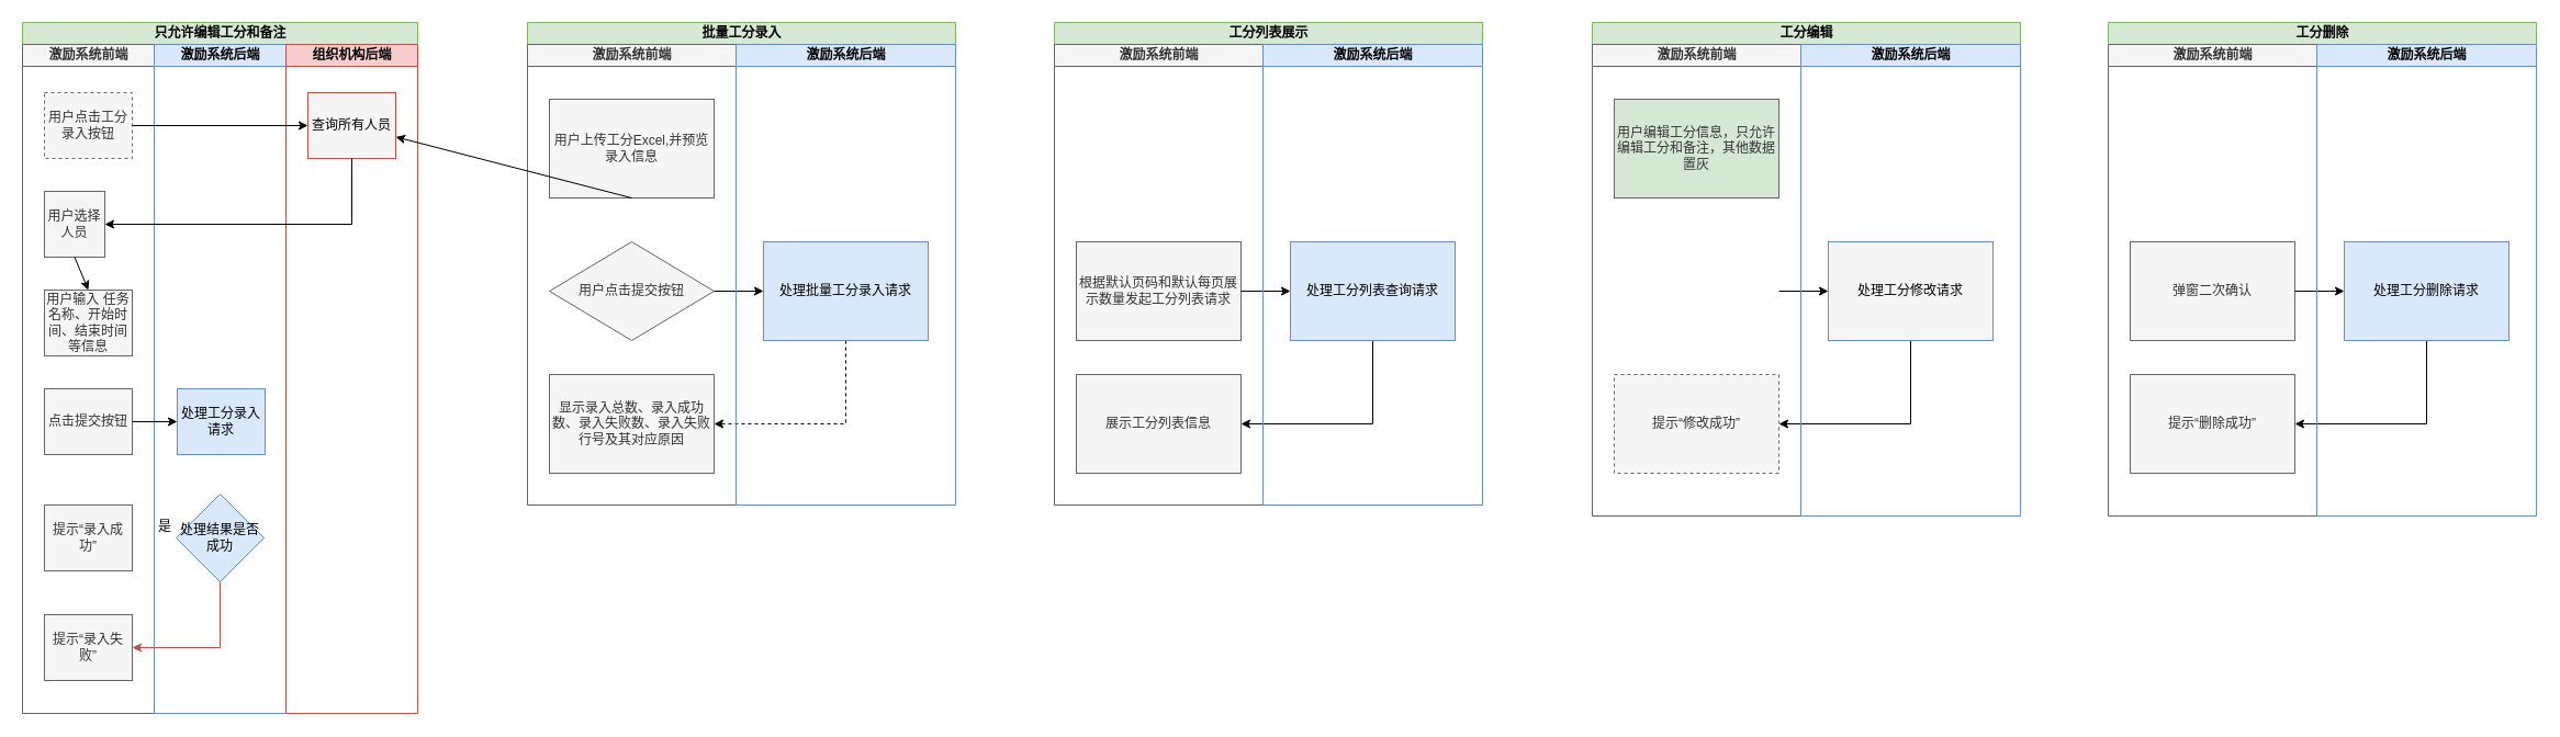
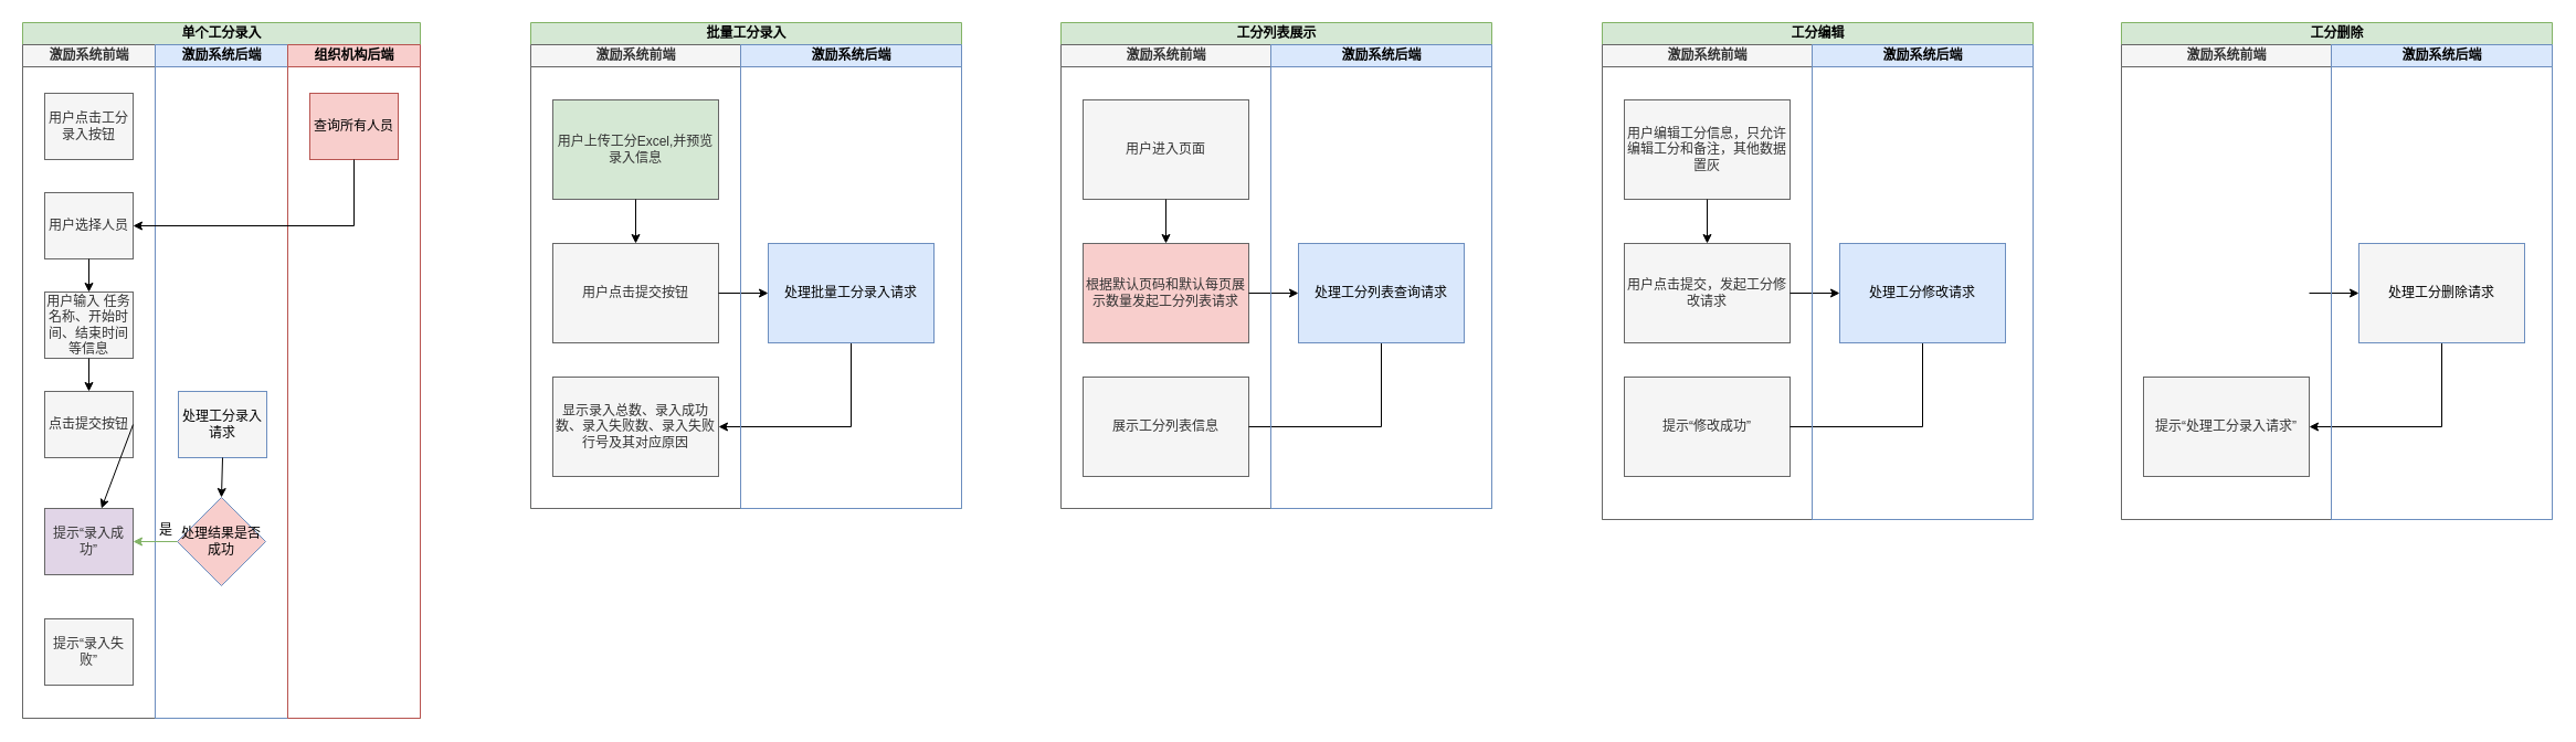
- <mxCell id="2" value="只允许编辑工分和备注" style="swimlane;html=1;childLayout=stackLayout;resizeParent=1;resizeParentMax=0;startSize=20;fillColor=#d5e8d4;strokeColor=#82b366;" vertex="1" parent="1"><mxGeometry x="20" y="20" width="360" height="630" as="geometry" /></mxCell>
+ <mxCell id="2" value="单个工分录入" style="swimlane;html=1;childLayout=stackLayout;resizeParent=1;resizeParentMax=0;startSize=20;fillColor=#d5e8d4;strokeColor=#82b366;" vertex="1" parent="1"><mxGeometry x="20" y="20" width="360" height="630" as="geometry" /></mxCell>
- <mxCell id="4" value="用户点击工分录入按钮" style="rounded=0;whiteSpace=wrap;html=1;fontFamily=Helvetica;fontSize=12;fontColor=#333333;align=center;fillColor=#f5f5f5;strokeColor=#666666;dashed=1;" vertex="1" parent="3"><mxGeometry x="20" y="44" width="80" height="60" as="geometry" /></mxCell>
+ <mxCell id="4" value="用户点击工分录入按钮" style="rounded=0;whiteSpace=wrap;html=1;fontFamily=Helvetica;fontSize=12;fontColor=#333333;align=center;fillColor=#f5f5f5;strokeColor=#666666;" vertex="1" parent="3"><mxGeometry x="20" y="44" width="80" height="60" as="geometry" /></mxCell>
- <mxCell id="19" value="" style="endArrow=classic;html=1;entryX=0;entryY=0.5;entryDx=0;entryDy=0;" edge="1" parent="2" source="4" target="18"><mxGeometry width="50" height="50" relative="1" as="geometry"><mxPoint x="326" y="24" as="sourcePoint" /><mxPoint x="376" y="-26" as="targetPoint" /></mxGeometry></mxCell>
- <mxCell id="18" value="查询所有人员" style="rounded=0;whiteSpace=wrap;html=1;fontFamily=Helvetica;fontSize=12;align=center;fillColor=#f5f5f5;strokeColor=#b85450;" vertex="1" parent="17"><mxGeometry x="20" y="44" width="80" height="60" as="geometry" /></mxCell>
+ <mxCell id="18" value="查询所有人员" style="rounded=0;whiteSpace=wrap;html=1;fontFamily=Helvetica;fontSize=12;align=center;fillColor=#f8cecc;strokeColor=#b85450;" vertex="1" parent="17"><mxGeometry x="20" y="44" width="80" height="60" as="geometry" /></mxCell>
- <mxCell id="28" value="用户上传工分Excel,并预览录入信息" style="rounded=0;whiteSpace=wrap;html=1;fontFamily=Helvetica;fontSize=12;fontColor=#333333;align=center;fillColor=#f5f5f5;strokeColor=#666666;" vertex="1" parent="25"><mxGeometry x="20" y="50" width="150" height="90" as="geometry" /></mxCell>
+ <mxCell id="28" value="用户上传工分Excel,并预览录入信息" style="rounded=0;whiteSpace=wrap;html=1;fontFamily=Helvetica;fontSize=12;fontColor=#333333;align=center;fillColor=#d5e8d4;strokeColor=#666666;" vertex="1" parent="25"><mxGeometry x="20" y="50" width="150" height="90" as="geometry" /></mxCell>
+ <mxCell id="38" value="用户进入页面" style="rounded=0;whiteSpace=wrap;html=1;fontFamily=Helvetica;fontSize=12;fontColor=#333333;align=center;fillColor=#f5f5f5;strokeColor=#666666;" vertex="1" parent="35"><mxGeometry x="20" y="50" width="150" height="90" as="geometry" /></mxCell>
- <mxCell id="48" value="用户编辑工分信息，只允许编辑工分和备注，其他数据置灰" style="rounded=0;whiteSpace=wrap;html=1;fontFamily=Helvetica;fontSize=12;fontColor=#333333;align=center;fillColor=#d5e8d4;strokeColor=#666666;" vertex="1" parent="45"><mxGeometry x="20" y="50" width="150" height="90" as="geometry" /></mxCell>
+ <mxCell id="48" value="用户编辑工分信息，只允许编辑工分和备注，其他数据置灰" style="rounded=0;whiteSpace=wrap;html=1;fontFamily=Helvetica;fontSize=12;fontColor=#333333;align=center;fillColor=#f5f5f5;strokeColor=#666666;" vertex="1" parent="45"><mxGeometry x="20" y="50" width="150" height="90" as="geometry" /></mxCell>
- <mxCell id="29" value="" style="endArrow=classic;html=1;exitX=0.5;exitY=1;exitDx=0;exitDy=0;" edge="1" parent="25" source="28" target="18"><mxGeometry width="50" height="50" relative="1" as="geometry"><mxPoint x="-350" y="120" as="sourcePoint" /><mxPoint x="-300" y="70" as="targetPoint" /></mxGeometry></mxCell>
+ <mxCell id="29" value="" style="endArrow=classic;html=1;entryX=0.5;entryY=0;entryDx=0;entryDy=0;exitX=0.5;exitY=1;exitDx=0;exitDy=0;" edge="1" parent="25" source="28" target="27"><mxGeometry width="50" height="50" relative="1" as="geometry"><mxPoint x="-350" y="120" as="sourcePoint" /><mxPoint x="-300" y="70" as="targetPoint" /></mxGeometry></mxCell>
+ <mxCell id="39" value="" style="endArrow=classic;html=1;entryX=0.5;entryY=0;entryDx=0;entryDy=0;exitX=0.5;exitY=1;exitDx=0;exitDy=0;" edge="1" parent="35" source="38" target="37"><mxGeometry width="50" height="50" relative="1" as="geometry"><mxPoint x="-350" y="120" as="sourcePoint" /><mxPoint x="-300" y="70" as="targetPoint" /></mxGeometry></mxCell>
+ <mxCell id="49" value="" style="endArrow=classic;html=1;entryX=0.5;entryY=0;entryDx=0;entryDy=0;exitX=0.5;exitY=1;exitDx=0;exitDy=0;" edge="1" parent="45" source="48" target="47"><mxGeometry width="50" height="50" relative="1" as="geometry"><mxPoint x="-350" y="120" as="sourcePoint" /><mxPoint x="-300" y="70" as="targetPoint" /></mxGeometry></mxCell>
- <mxCell id="5" value="用户选择人员" style="rounded=0;whiteSpace=wrap;html=1;fontFamily=Helvetica;fontSize=12;fontColor=#333333;align=center;fillColor=#f5f5f5;strokeColor=#666666;" vertex="1" parent="3"><mxGeometry x="20" y="134" width="55" height="60" as="geometry" /></mxCell>
+ <mxCell id="5" value="用户选择人员" style="rounded=0;whiteSpace=wrap;html=1;fontFamily=Helvetica;fontSize=12;fontColor=#333333;align=center;fillColor=#f5f5f5;strokeColor=#666666;" vertex="1" parent="3"><mxGeometry x="20" y="134" width="80" height="60" as="geometry" /></mxCell>
- <mxCell id="27" value="用户点击提交按钮" style="rhombus;whiteSpace=wrap;html=1;fontFamily=Helvetica;fontSize=12;fontColor=#333333;align=center;fillColor=#f5f5f5;strokeColor=#666666;" vertex="1" parent="25"><mxGeometry x="20" y="180" width="150" height="90" as="geometry" /></mxCell>
+ <mxCell id="27" value="用户点击提交按钮" style="rounded=0;whiteSpace=wrap;html=1;fontFamily=Helvetica;fontSize=12;fontColor=#333333;align=center;fillColor=#f5f5f5;strokeColor=#666666;" vertex="1" parent="25"><mxGeometry x="20" y="180" width="150" height="90" as="geometry" /></mxCell>
- <mxCell id="37" value="根据默认页码和默认每页展示数量发起工分列表请求" style="rounded=0;whiteSpace=wrap;html=1;fontFamily=Helvetica;fontSize=12;fontColor=#333333;align=center;fillColor=#f5f5f5;strokeColor=#666666;" vertex="1" parent="35"><mxGeometry x="20" y="180" width="150" height="90" as="geometry" /></mxCell>
+ <mxCell id="37" value="根据默认页码和默认每页展示数量发起工分列表请求" style="rounded=0;whiteSpace=wrap;html=1;fontFamily=Helvetica;fontSize=12;fontColor=#333333;align=center;fillColor=#f8cecc;strokeColor=#666666;" vertex="1" parent="35"><mxGeometry x="20" y="180" width="150" height="90" as="geometry" /></mxCell>
+ <mxCell id="47" value="用户点击提交，发起工分修改请求" style="rounded=0;whiteSpace=wrap;html=1;fontFamily=Helvetica;fontSize=12;fontColor=#333333;align=center;fillColor=#f5f5f5;strokeColor=#666666;" vertex="1" parent="45"><mxGeometry x="20" y="180" width="150" height="90" as="geometry" /></mxCell>
- <mxCell id="53" value="处理工分修改请求" style="rounded=0;whiteSpace=wrap;html=1;fontFamily=Helvetica;fontSize=12;align=center;fillColor=#f5f5f5;strokeColor=#6c8ebf;" vertex="1" parent="52"><mxGeometry x="25" y="180" width="150" height="90" as="geometry" /></mxCell>
+ <mxCell id="53" value="处理工分修改请求" style="rounded=0;whiteSpace=wrap;html=1;fontFamily=Helvetica;fontSize=12;align=center;fillColor=#dae8fc;strokeColor=#6c8ebf;" vertex="1" parent="52"><mxGeometry x="25" y="180" width="150" height="90" as="geometry" /></mxCell>
- <mxCell id="57" value="弹窗二次确认" style="rounded=0;whiteSpace=wrap;html=1;fontFamily=Helvetica;fontSize=12;fontColor=#333333;align=center;fillColor=#f5f5f5;strokeColor=#666666;" vertex="1" parent="55"><mxGeometry x="20" y="180" width="150" height="90" as="geometry" /></mxCell>
- <mxCell id="61" value="处理工分删除请求" style="rounded=0;whiteSpace=wrap;html=1;fontFamily=Helvetica;fontSize=12;align=center;fillColor=#dae8fc;strokeColor=#6c8ebf;" vertex="1" parent="60"><mxGeometry x="25" y="180" width="150" height="90" as="geometry" /></mxCell>
+ <mxCell id="61" value="处理工分删除请求" style="rounded=0;whiteSpace=wrap;html=1;fontFamily=Helvetica;fontSize=12;align=center;fillColor=#f5f5f5;strokeColor=#6c8ebf;" vertex="1" parent="60"><mxGeometry x="25" y="180" width="150" height="90" as="geometry" /></mxCell>
+ <mxCell id="9" value="" style="endArrow=classic;html=1;entryX=0.5;entryY=0;entryDx=0;entryDy=0;exitX=0.5;exitY=1;exitDx=0;exitDy=0;" edge="1" parent="3" source="6" target="8"><mxGeometry width="50" height="50" relative="1" as="geometry"><mxPoint x="60" y="290" as="sourcePoint" /><mxPoint x="84" y="210" as="targetPoint" /></mxGeometry></mxCell>
- <mxCell id="23" value="" style="endArrow=classic;html=1;entryX=0;entryY=0.5;entryDx=0;entryDy=0;exitX=1;exitY=0.5;exitDx=0;exitDy=0;" edge="1" parent="2" source="8" target="13"><mxGeometry width="50" height="50" relative="1" as="geometry"><mxPoint x="340" y="240" as="sourcePoint" /><mxPoint x="390" y="190" as="targetPoint" /></mxGeometry></mxCell>
+ <mxCell id="23" value="" style="endArrow=classic;html=1;exitX=1;exitY=0.5;exitDx=0;exitDy=0;" edge="1" parent="2" source="8" target="10"><mxGeometry width="50" height="50" relative="1" as="geometry"><mxPoint x="340" y="240" as="sourcePoint" /><mxPoint x="390" y="190" as="targetPoint" /></mxGeometry></mxCell>
- <mxCell id="13" value="处理工分录入请求" style="rounded=0;whiteSpace=wrap;html=1;fontFamily=Helvetica;fontSize=12;align=center;fillColor=#dae8fc;strokeColor=#6c8ebf;" vertex="1" parent="12"><mxGeometry x="21" y="314" width="80" height="60" as="geometry" /></mxCell>
+ <mxCell id="13" value="处理工分录入请求" style="rounded=0;whiteSpace=wrap;html=1;fontFamily=Helvetica;fontSize=12;align=center;fillColor=#f5f5f5;strokeColor=#6c8ebf;" vertex="1" parent="12"><mxGeometry x="21" y="314" width="80" height="60" as="geometry" /></mxCell>
- <mxCell id="30" value="" style="endArrow=classic;html=1;exitX=0.5;exitY=1;exitDx=0;exitDy=0;entryX=1;entryY=0.5;entryDx=0;entryDy=0;rounded=0;dashed=1;" edge="1" parent="24" source="33" target="26"><mxGeometry width="50" height="50" relative="1" as="geometry"><mxPoint x="280" y="275" as="sourcePoint" /><mxPoint x="180" y="581" as="targetPoint" /><Array as="points"><mxPoint x="290" y="366" /></Array></mxGeometry></mxCell>
+ <mxCell id="30" value="" style="endArrow=classic;html=1;exitX=0.5;exitY=1;exitDx=0;exitDy=0;entryX=1;entryY=0.5;entryDx=0;entryDy=0;rounded=0;" edge="1" parent="24" source="33" target="26"><mxGeometry width="50" height="50" relative="1" as="geometry"><mxPoint x="280" y="275" as="sourcePoint" /><mxPoint x="180" y="581" as="targetPoint" /><Array as="points"><mxPoint x="290" y="366" /></Array></mxGeometry></mxCell>
- <mxCell id="40" value="" style="endArrow=classic;html=1;exitX=0.5;exitY=1;exitDx=0;exitDy=0;entryX=1;entryY=0.5;entryDx=0;entryDy=0;rounded=0;" edge="1" parent="34" source="43" target="36"><mxGeometry width="50" height="50" relative="1" as="geometry"><mxPoint x="280" y="275" as="sourcePoint" /><mxPoint x="180" y="581" as="targetPoint" /><Array as="points"><mxPoint x="290" y="366" /></Array></mxGeometry></mxCell>
+ <mxCell id="40" value="" style="endArrow=none;html=1;exitX=0.5;exitY=1;exitDx=0;exitDy=0;entryX=1;entryY=0.5;entryDx=0;entryDy=0;rounded=0;" edge="1" parent="34" source="43" target="36"><mxGeometry width="50" height="50" relative="1" as="geometry"><mxPoint x="280" y="275" as="sourcePoint" /><mxPoint x="180" y="581" as="targetPoint" /><Array as="points"><mxPoint x="290" y="366" /></Array></mxGeometry></mxCell>
- <mxCell id="46" value="提示“修改成功”" style="rounded=0;whiteSpace=wrap;html=1;fontFamily=Helvetica;fontSize=12;fontColor=#333333;align=center;fillColor=#f5f5f5;strokeColor=#666666;dashed=1;" vertex="1" parent="45"><mxGeometry x="20" y="301" width="150" height="90" as="geometry" /></mxCell>
+ <mxCell id="46" value="提示“修改成功”" style="rounded=0;whiteSpace=wrap;html=1;fontFamily=Helvetica;fontSize=12;fontColor=#333333;align=center;fillColor=#f5f5f5;strokeColor=#666666;" vertex="1" parent="45"><mxGeometry x="20" y="301" width="150" height="90" as="geometry" /></mxCell>
- <mxCell id="50" value="" style="endArrow=classic;html=1;exitX=0.5;exitY=1;exitDx=0;exitDy=0;entryX=1;entryY=0.5;entryDx=0;entryDy=0;rounded=0;" edge="1" parent="44" source="53" target="46"><mxGeometry width="50" height="50" relative="1" as="geometry"><mxPoint x="280" y="275" as="sourcePoint" /><mxPoint x="180" y="581" as="targetPoint" /><Array as="points"><mxPoint x="290" y="366" /></Array></mxGeometry></mxCell>
+ <mxCell id="50" value="" style="endArrow=none;html=1;exitX=0.5;exitY=1;exitDx=0;exitDy=0;entryX=1;entryY=0.5;entryDx=0;entryDy=0;rounded=0;" edge="1" parent="44" source="53" target="46"><mxGeometry width="50" height="50" relative="1" as="geometry"><mxPoint x="280" y="275" as="sourcePoint" /><mxPoint x="180" y="581" as="targetPoint" /><Array as="points"><mxPoint x="290" y="366" /></Array></mxGeometry></mxCell>
- <mxCell id="56" value="提示“删除成功”" style="rounded=0;whiteSpace=wrap;html=1;fontFamily=Helvetica;fontSize=12;fontColor=#333333;align=center;fillColor=#f5f5f5;strokeColor=#666666;" vertex="1" parent="55"><mxGeometry x="20" y="301" width="150" height="90" as="geometry" /></mxCell>
+ <mxCell id="56" value="提示“处理工分录入请求”" style="rounded=0;whiteSpace=wrap;html=1;fontFamily=Helvetica;fontSize=12;fontColor=#333333;align=center;fillColor=#f5f5f5;strokeColor=#666666;" vertex="1" parent="55"><mxGeometry x="20" y="301" width="150" height="90" as="geometry" /></mxCell>
+ <mxCell id="15" value="" style="endArrow=classic;html=1;exitX=0.5;exitY=1;exitDx=0;exitDy=0;entryX=0.5;entryY=0;entryDx=0;entryDy=0;" edge="1" parent="12" source="13" target="14"><mxGeometry width="50" height="50" relative="1" as="geometry"><mxPoint x="220" y="310" as="sourcePoint" /><mxPoint x="50" y="400" as="targetPoint" /></mxGeometry></mxCell>
- <mxCell id="10" value="提示“录入成功”" style="rounded=0;whiteSpace=wrap;html=1;fontFamily=Helvetica;fontSize=12;fontColor=#333333;align=center;fillColor=#f5f5f5;strokeColor=#666666;" vertex="1" parent="3"><mxGeometry x="20" y="420" width="80" height="60" as="geometry" /></mxCell>
+ <mxCell id="10" value="提示“录入成功”" style="rounded=0;whiteSpace=wrap;html=1;fontFamily=Helvetica;fontSize=12;fontColor=#333333;align=center;fillColor=#e1d5e7;strokeColor=#666666;" vertex="1" parent="3"><mxGeometry x="20" y="420" width="80" height="60" as="geometry" /></mxCell>
+ <mxCell id="21" value="" style="endArrow=classic;html=1;entryX=1;entryY=0.5;entryDx=0;entryDy=0;exitX=0;exitY=0.5;exitDx=0;exitDy=0;fillColor=#d5e8d4;strokeColor=#82b366;" edge="1" parent="2" source="14" target="10"><mxGeometry width="50" height="50" relative="1" as="geometry"><mxPoint x="340" y="540" as="sourcePoint" /><mxPoint x="390" y="490" as="targetPoint" /></mxGeometry></mxCell>
- <mxCell id="14" value="处理结果是否成功" style="rhombus;whiteSpace=wrap;html=1;fillColor=#dae8fc;strokeColor=#6c8ebf;" vertex="1" parent="12"><mxGeometry x="20" y="410" width="80" height="80" as="geometry" /></mxCell>
+ <mxCell id="14" value="处理结果是否成功" style="rhombus;whiteSpace=wrap;html=1;fillColor=#f8cecc;strokeColor=#6c8ebf;" vertex="1" parent="12"><mxGeometry x="20" y="410" width="80" height="80" as="geometry" /></mxCell>
- <mxCell id="22" value="" style="endArrow=classic;html=1;entryX=1;entryY=0.5;entryDx=0;entryDy=0;exitX=0.5;exitY=1;exitDx=0;exitDy=0;rounded=0;fillColor=#f8cecc;strokeColor=#b85450;" edge="1" parent="2" source="14" target="11"><mxGeometry width="50" height="50" relative="1" as="geometry"><mxPoint x="340" y="540" as="sourcePoint" /><mxPoint x="390" y="490" as="targetPoint" /><Array as="points"><mxPoint x="180" y="570" /></Array></mxGeometry></mxCell>
